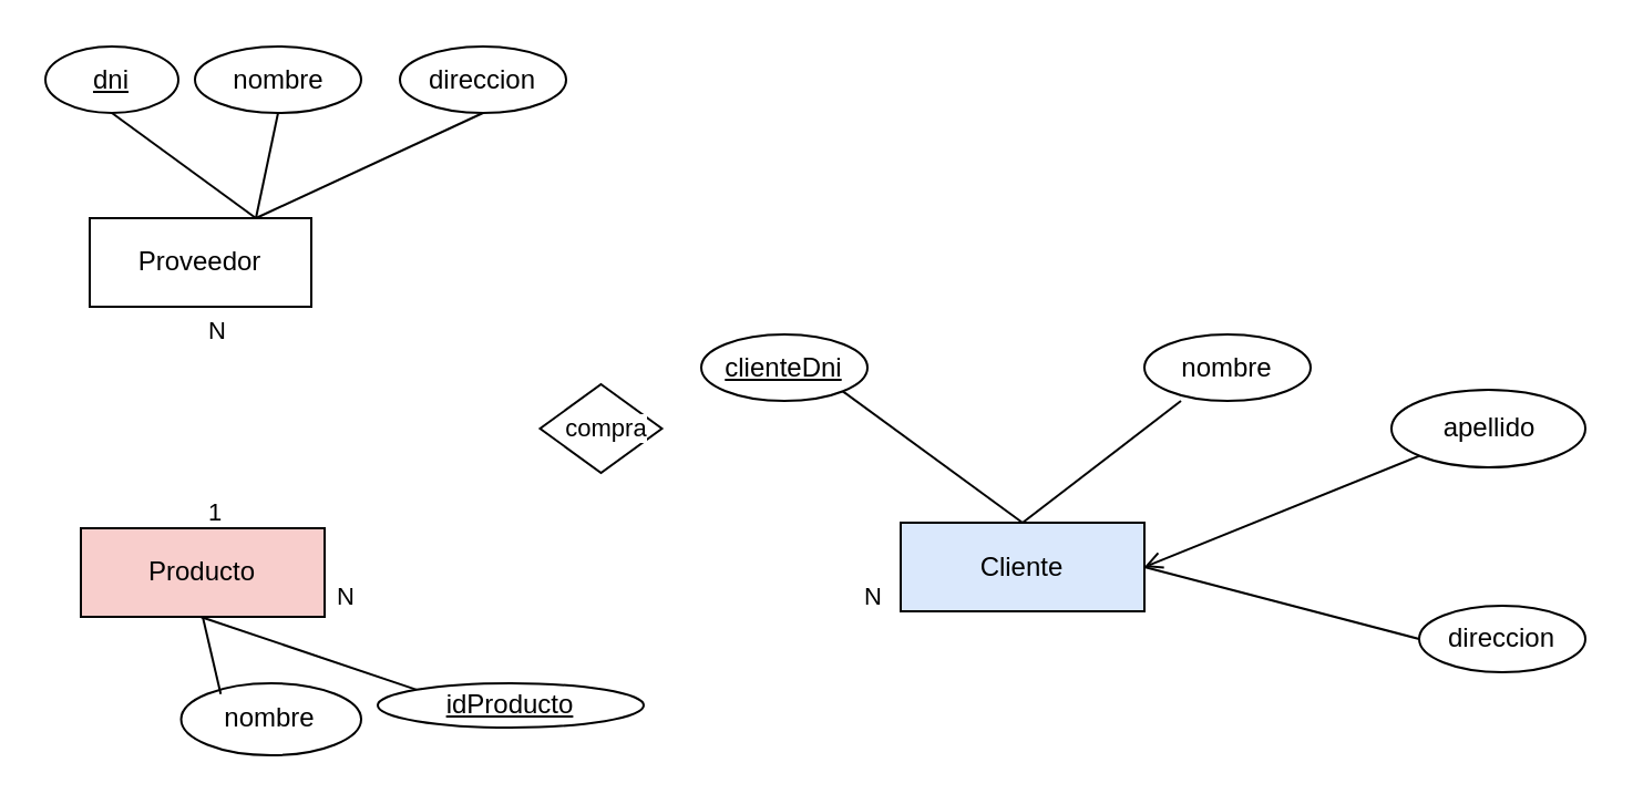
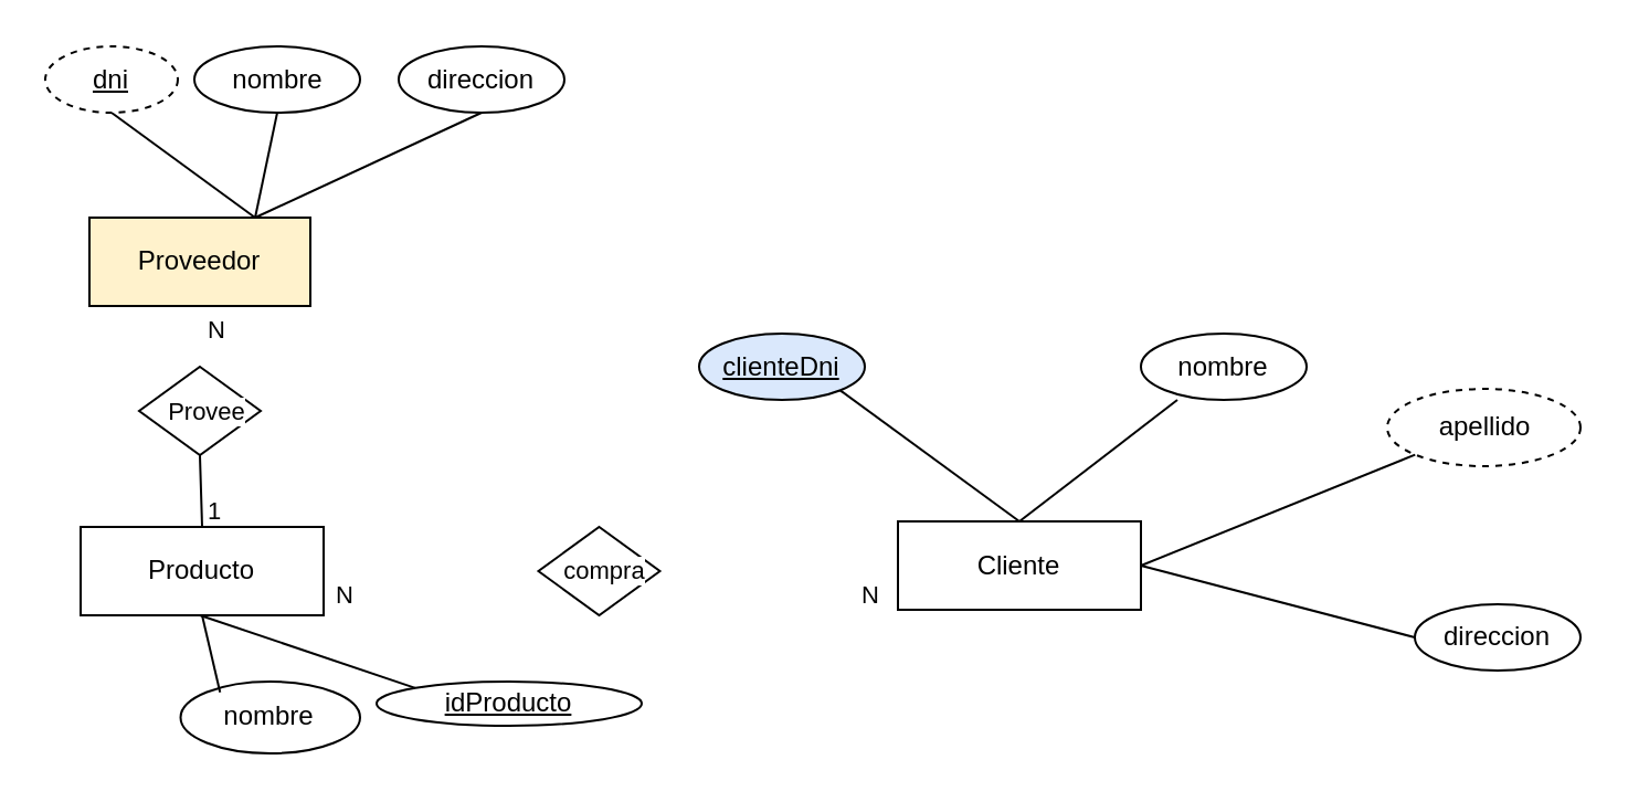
- <mxCell id="21" value="dni" style="ellipse;whiteSpace=wrap;html=1;align=center;fontStyle=4;" vertex="1" parent="1"><mxGeometry x="20" y="20.5" width="60" height="30" as="geometry" /></mxCell>
+ <mxCell id="21" value="dni" style="ellipse;whiteSpace=wrap;html=1;align=center;fontStyle=4;dashed=1;" vertex="1" parent="1"><mxGeometry x="20" y="20.5" width="60" height="30" as="geometry" /></mxCell>
- <mxCell id="5" value="Proveedor" style="whiteSpace=wrap;html=1;align=center;" vertex="1" parent="1"><mxGeometry x="40" y="98" width="100" height="40" as="geometry" /></mxCell>
+ <mxCell id="5" value="Proveedor" style="whiteSpace=wrap;html=1;align=center;fillColor=#fff2cc;" vertex="1" parent="1"><mxGeometry x="40" y="98" width="100" height="40" as="geometry" /></mxCell>
- <mxCell id="11" value="clienteDni" style="ellipse;whiteSpace=wrap;html=1;align=center;fontStyle=4;" vertex="1" parent="1"><mxGeometry x="316" y="150.5" width="75" height="30" as="geometry" /></mxCell>
+ <mxCell id="11" value="clienteDni" style="ellipse;whiteSpace=wrap;html=1;align=center;fontStyle=4;fillColor=#dae8fc;" vertex="1" parent="1"><mxGeometry x="316" y="150.5" width="75" height="30" as="geometry" /></mxCell>
+ <mxCell id="23" value="Provee" style="shape=rhombus;perimeter=rhombusPerimeter;whiteSpace=wrap;html=1;align=center;dashed=0;strokeColor=default;strokeWidth=1;verticalAlign=middle;spacingLeft=6;spacingTop=0;fontFamily=Helvetica;fontSize=11;fontColor=default;labelBackgroundColor=default;fillColor=default;" vertex="1" parent="1"><mxGeometry x="62.5" y="165.5" width="55" height="40" as="geometry" /></mxCell>
- <mxCell id="26" value="compra" style="shape=rhombus;perimeter=rhombusPerimeter;whiteSpace=wrap;html=1;align=center;dashed=0;strokeColor=default;strokeWidth=1;verticalAlign=middle;spacingLeft=6;spacingTop=0;fontFamily=Helvetica;fontSize=11;fontColor=default;labelBackgroundColor=default;fillColor=default;" vertex="1" parent="1"><mxGeometry x="243.25" y="173" width="55" height="40" as="geometry" /></mxCell>
+ <mxCell id="26" value="compra" style="shape=rhombus;perimeter=rhombusPerimeter;whiteSpace=wrap;html=1;align=center;dashed=0;strokeColor=default;strokeWidth=1;verticalAlign=middle;spacingLeft=6;spacingTop=0;fontFamily=Helvetica;fontSize=11;fontColor=default;labelBackgroundColor=default;fillColor=default;" vertex="1" parent="1"><mxGeometry x="243.25" y="238" width="55" height="40" as="geometry" /></mxCell>
- <mxCell id="8" value="apellido" style="ellipse;whiteSpace=wrap;html=1;align=center;" vertex="1" parent="1"><mxGeometry x="627.5" y="175.5" width="87.5" height="35" as="geometry" /></mxCell>
+ <mxCell id="8" value="apellido" style="ellipse;whiteSpace=wrap;html=1;align=center;dashed=1;" vertex="1" parent="1"><mxGeometry x="627.5" y="175.5" width="87.5" height="35" as="geometry" /></mxCell>
+ <mxCell id="22" value="" style="endArrow=none;html=1;rounded=0;exitX=0.5;exitY=1;exitDx=0;exitDy=0;entryX=0.5;entryY=0;entryDx=0;entryDy=0;" edge="1" parent="1" source="23" target="16"><mxGeometry relative="1" as="geometry"><mxPoint x="210" y="130" as="sourcePoint" /><mxPoint x="329" y="128" as="targetPoint" /></mxGeometry></mxCell>
- <mxCell id="12" value="" style="endArrow=open;html=1;rounded=0;fontFamily=Helvetica;fontSize=12;fontColor=default;labelBackgroundColor=default;entryX=1;entryY=0.5;entryDx=0;entryDy=0;exitX=0;exitY=1;exitDx=0;exitDy=0;" edge="1" parent="1" source="8" target="6"><mxGeometry relative="1" as="geometry"><mxPoint x="376" y="195.5" as="sourcePoint" /><mxPoint x="536" y="195.5" as="targetPoint" /></mxGeometry></mxCell>
+ <mxCell id="12" value="" style="endArrow=none;html=1;rounded=0;fontFamily=Helvetica;fontSize=12;fontColor=default;labelBackgroundColor=default;entryX=1;entryY=0.5;entryDx=0;entryDy=0;exitX=0;exitY=1;exitDx=0;exitDy=0;" edge="1" parent="1" source="8" target="6"><mxGeometry relative="1" as="geometry"><mxPoint x="376" y="195.5" as="sourcePoint" /><mxPoint x="536" y="195.5" as="targetPoint" /></mxGeometry></mxCell>
- <mxCell id="6" value="Cliente" style="whiteSpace=wrap;html=1;align=center;fillColor=#dae8fc;" vertex="1" parent="1"><mxGeometry x="406" y="235.5" width="110" height="40" as="geometry" /></mxCell>
+ <mxCell id="6" value="Cliente" style="whiteSpace=wrap;html=1;align=center;" vertex="1" parent="1"><mxGeometry x="406" y="235.5" width="110" height="40" as="geometry" /></mxCell>
- <mxCell id="16" value="Producto" style="whiteSpace=wrap;html=1;align=center;fillColor=#f8cecc;" vertex="1" parent="1"><mxGeometry x="36" y="238" width="110" height="40" as="geometry" /></mxCell>
+ <mxCell id="16" value="Producto" style="whiteSpace=wrap;html=1;align=center;" vertex="1" parent="1"><mxGeometry x="36" y="238" width="110" height="40" as="geometry" /></mxCell>
